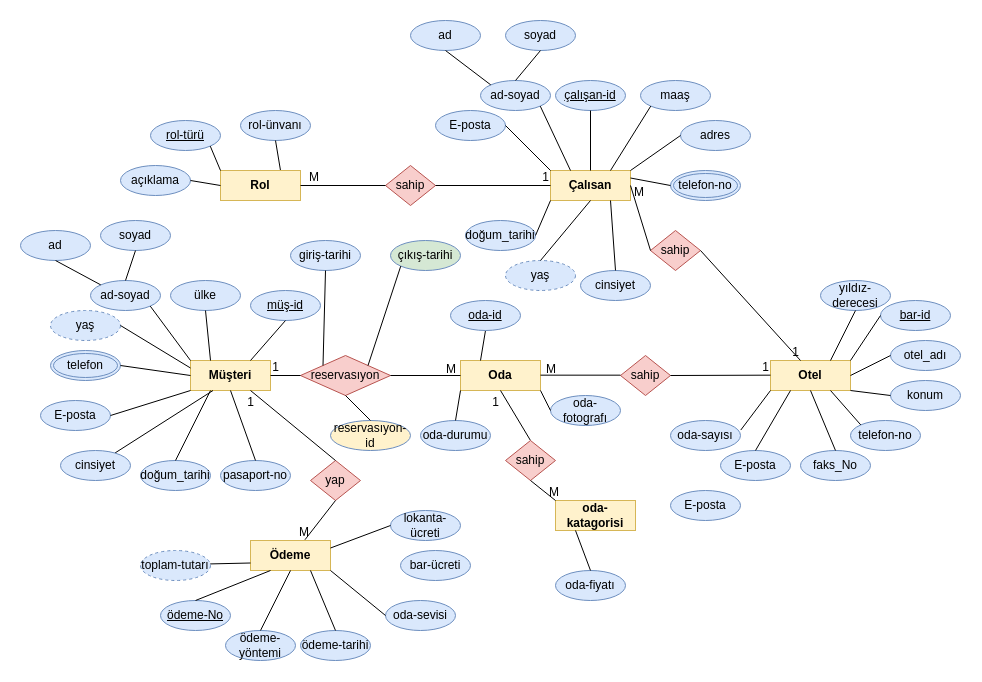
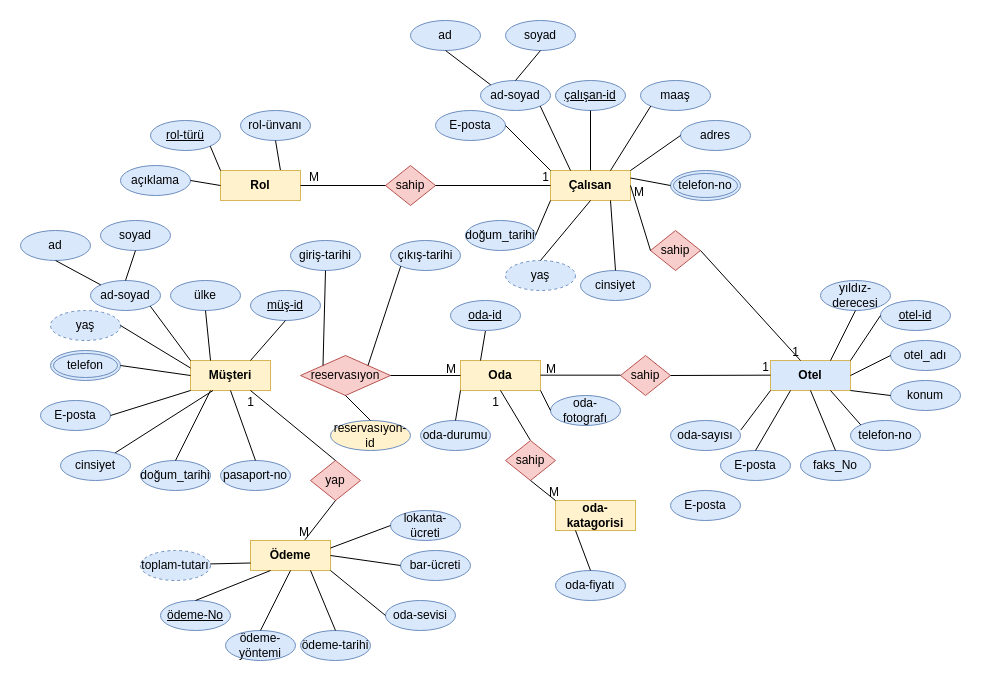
- <mxCell id="63" value="çıkış-tarihi" style="ellipse;whiteSpace=wrap;html=1;align=center;fillColor=#d5e8d4;strokeColor=#6c8ebf;" parent="1" vertex="1"><mxGeometry x="390" y="240" width="70" height="30" as="geometry" /></mxCell>
+ <mxCell id="63" value="çıkış-tarihi" style="ellipse;whiteSpace=wrap;html=1;align=center;fillColor=#dae8fc;strokeColor=#6c8ebf;" parent="1" vertex="1"><mxGeometry x="390" y="240" width="70" height="30" as="geometry" /></mxCell>
- <mxCell id="9" value="bar-id" style="ellipse;whiteSpace=wrap;html=1;align=center;fontStyle=4;fillColor=#dae8fc;strokeColor=#6c8ebf;" parent="1" vertex="1"><mxGeometry x="880" y="300" width="70" height="30" as="geometry" /></mxCell>
+ <mxCell id="9" value="otel-id" style="ellipse;whiteSpace=wrap;html=1;align=center;fontStyle=4;fillColor=#dae8fc;strokeColor=#6c8ebf;" parent="1" vertex="1"><mxGeometry x="880" y="300" width="70" height="30" as="geometry" /></mxCell>
- <mxCell id="13" value="" style="endArrow=none;html=1;rounded=0;entryX=1;entryY=0.5;entryDx=0;entryDy=0;exitX=0;exitY=0.5;exitDx=0;exitDy=0;" parent="1" source="8" target="4" edge="1"><mxGeometry relative="1" as="geometry"><mxPoint x="320" y="405" as="sourcePoint" /><mxPoint x="290" y="404.66" as="targetPoint" /><Array as="points" /></mxGeometry></mxCell>
- <mxCell id="14" value="1" style="resizable=0;html=1;whiteSpace=wrap;align=right;verticalAlign=bottom;" parent="13" connectable="0" vertex="1"><mxGeometry x="1" relative="1" as="geometry"><mxPoint x="10" as="offset" /></mxGeometry></mxCell>
- <mxCell id="2" value="Otel" style="whiteSpace=wrap;html=1;align=center;fillColor=#fff2cc;strokeColor=#d6b656;fontStyle=1" parent="1" vertex="1"><mxGeometry x="770" y="360" width="80" height="30" as="geometry" /></mxCell>
+ <mxCell id="2" value="Otel" style="whiteSpace=wrap;html=1;align=center;fillColor=#dae8fc;strokeColor=#d6b656;fontStyle=1;" parent="1" vertex="1"><mxGeometry x="770" y="360" width="80" height="30" as="geometry" /></mxCell>
+ <mxCell id="127" value="" style="endArrow=none;html=1;rounded=0;exitX=1;exitY=0.5;exitDx=0;exitDy=0;entryX=0;entryY=0.5;entryDx=0;entryDy=0;" parent="1" source="11" target="125" edge="1"><mxGeometry relative="1" as="geometry"><mxPoint x="350" y="590" as="sourcePoint" /><mxPoint x="405" y="635" as="targetPoint" /></mxGeometry></mxCell>
